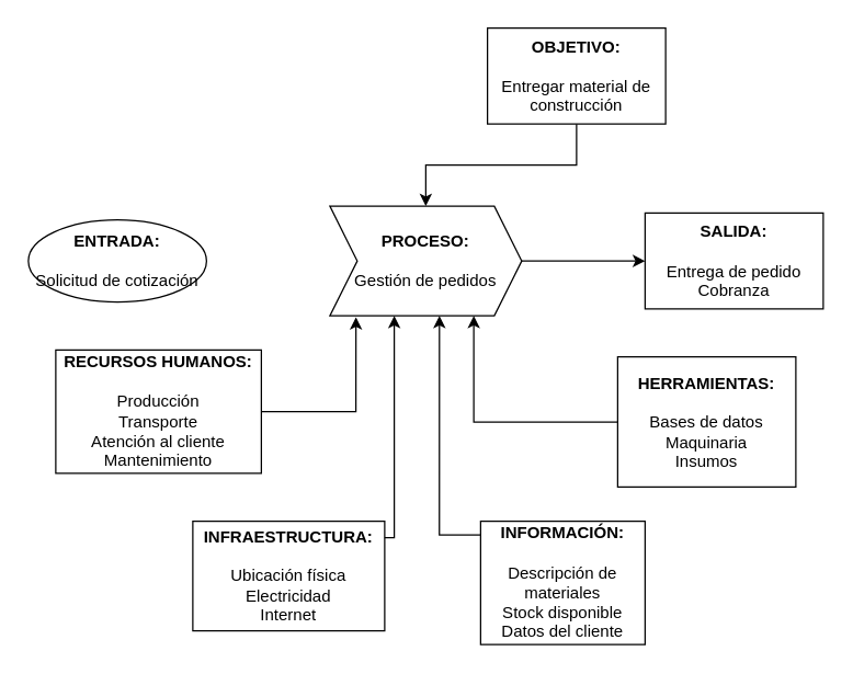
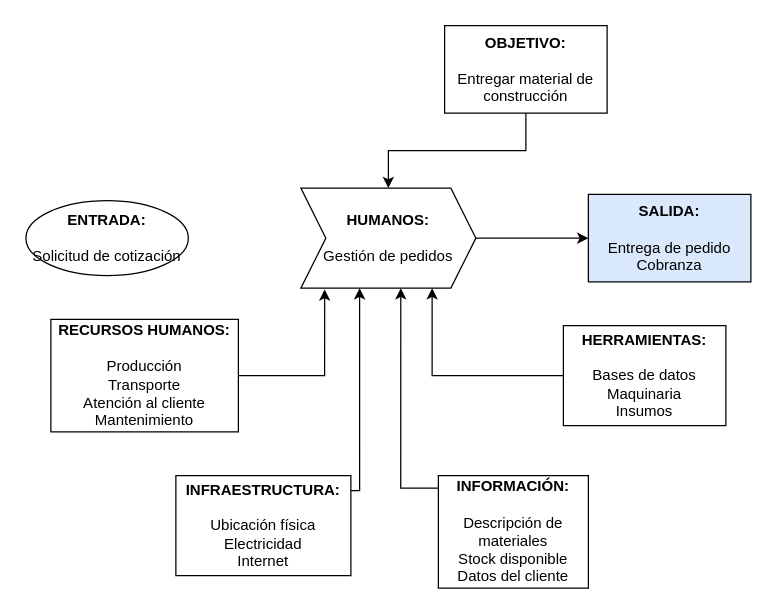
- <mxCell id="3" value="&lt;b&gt;PROCESO:&lt;/b&gt;&lt;div&gt;&lt;br&gt;&lt;/div&gt;&lt;div&gt;Gestión de pedidos&lt;/div&gt;" style="shape=step;perimeter=stepPerimeter;whiteSpace=wrap;html=1;fixedSize=1;" vertex="1" parent="1"><mxGeometry x="240" y="150" width="140" height="80" as="geometry" /></mxCell>
+ <mxCell id="3" value="&lt;b&gt;HUMANOS:&lt;/b&gt;&lt;div&gt;&lt;br&gt;&lt;/div&gt;&lt;div&gt;Gestión de pedidos&lt;/div&gt;" style="shape=step;perimeter=stepPerimeter;whiteSpace=wrap;html=1;fixedSize=1;" vertex="1" parent="1"><mxGeometry x="240" y="150" width="140" height="80" as="geometry" /></mxCell>
- <mxCell id="5" value="&lt;b&gt;SALIDA:&lt;/b&gt;&lt;div&gt;&lt;br&gt;&lt;/div&gt;&lt;div&gt;Entrega de pedido&lt;/div&gt;&lt;div&gt;Cobranza&lt;/div&gt;" style="rounded=0;whiteSpace=wrap;html=1;" vertex="1" parent="1"><mxGeometry x="470" y="155" width="130" height="70" as="geometry" /></mxCell>
+ <mxCell id="5" value="&lt;b&gt;SALIDA:&lt;/b&gt;&lt;div&gt;&lt;br&gt;&lt;/div&gt;&lt;div&gt;Entrega de pedido&lt;/div&gt;&lt;div&gt;Cobranza&lt;/div&gt;" style="rounded=0;whiteSpace=wrap;html=1;fillColor=#dae8fc;" vertex="1" parent="1"><mxGeometry x="470" y="155" width="130" height="70" as="geometry" /></mxCell>
- <mxCell id="10" value="&lt;b&gt;HERRAMIENTAS:&lt;/b&gt;&lt;div&gt;&lt;br&gt;&lt;/div&gt;&lt;div&gt;Bases de datos&lt;/div&gt;&lt;div&gt;Maquinaria&lt;/div&gt;&lt;div&gt;Insumos&lt;/div&gt;" style="rounded=0;whiteSpace=wrap;html=1;" vertex="1" parent="1"><mxGeometry x="450" y="260" width="130" height="95" as="geometry" /></mxCell>
+ <mxCell id="10" value="&lt;b&gt;HERRAMIENTAS:&lt;/b&gt;&lt;div&gt;&lt;br&gt;&lt;/div&gt;&lt;div&gt;Bases de datos&lt;/div&gt;&lt;div&gt;Maquinaria&lt;/div&gt;&lt;div&gt;Insumos&lt;/div&gt;" style="rounded=0;whiteSpace=wrap;html=1;" vertex="1" parent="1"><mxGeometry x="450" y="260" width="130" height="80" as="geometry" /></mxCell>
